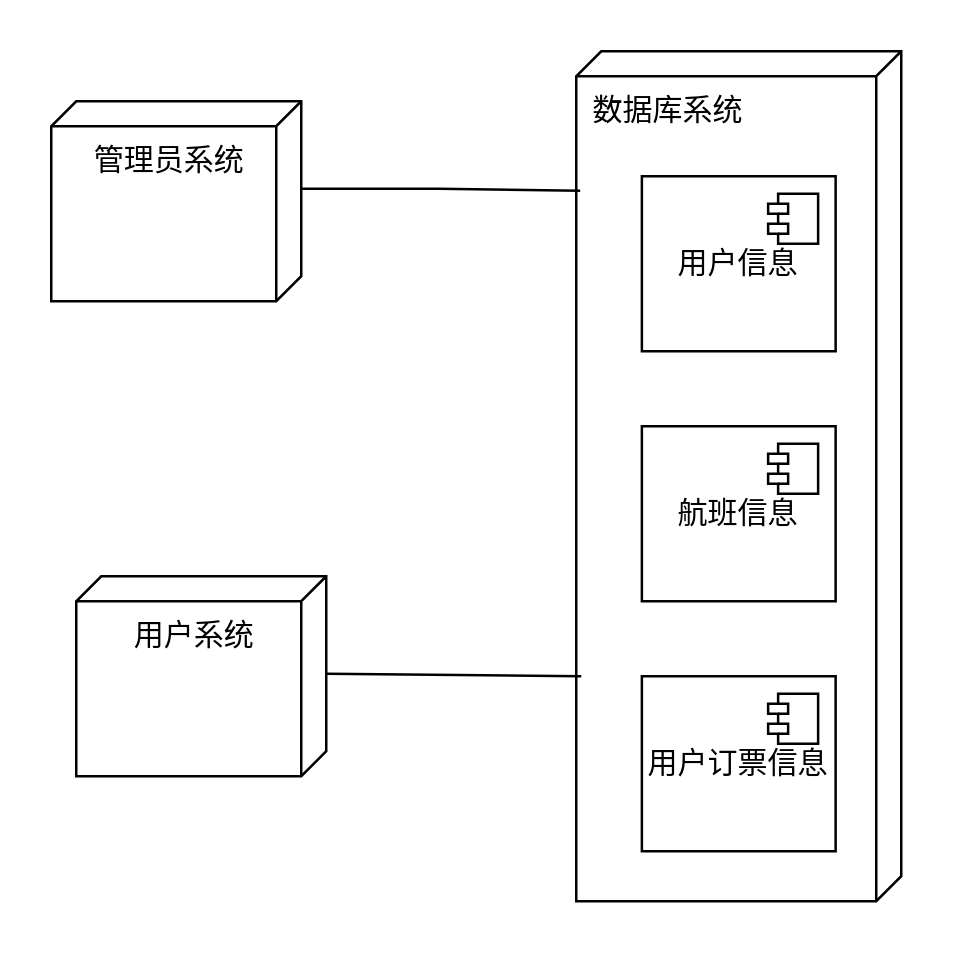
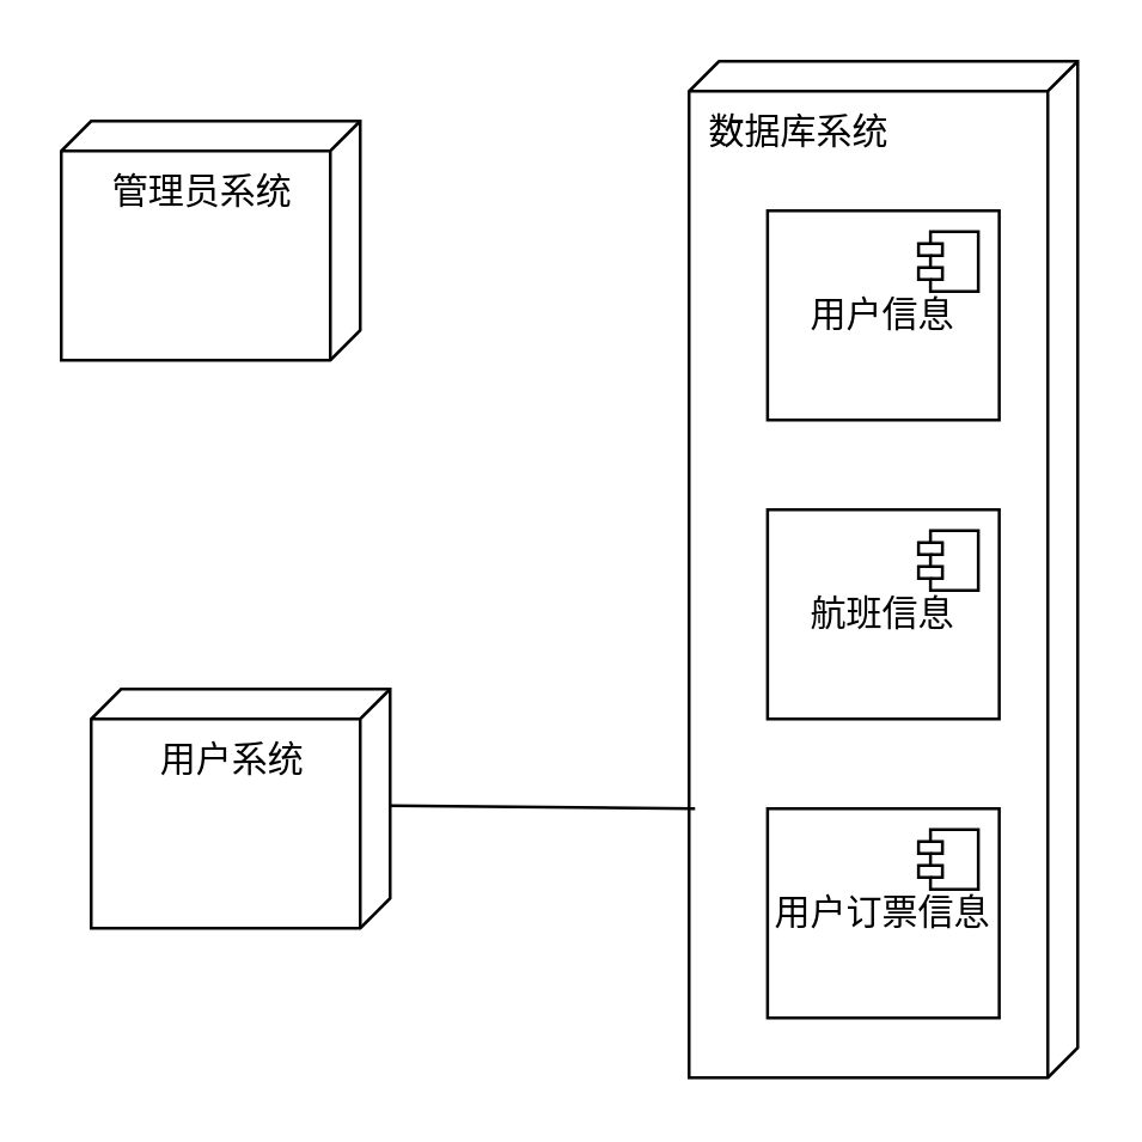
- <mxCell id="4" style="edgeStyle=orthogonalEdgeStyle;rounded=0;orthogonalLoop=1;jettySize=auto;html=1;exitX=0;exitY=0;exitDx=35;exitDy=0;exitPerimeter=0;entryX=0.164;entryY=0.988;entryDx=0;entryDy=0;entryPerimeter=0;endArrow=None;" edge="1" parent="1" source="5" target="2"><mxGeometry relative="1" as="geometry" /></mxCell>
